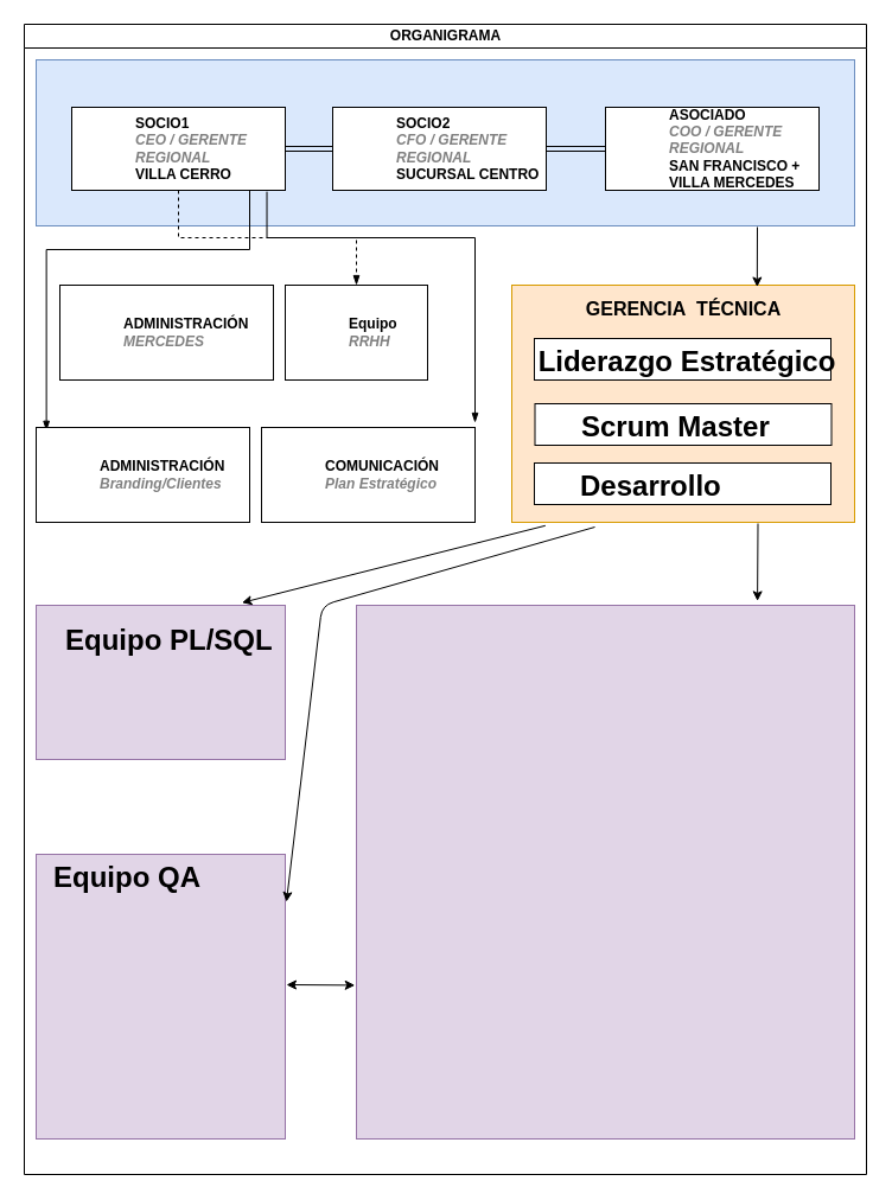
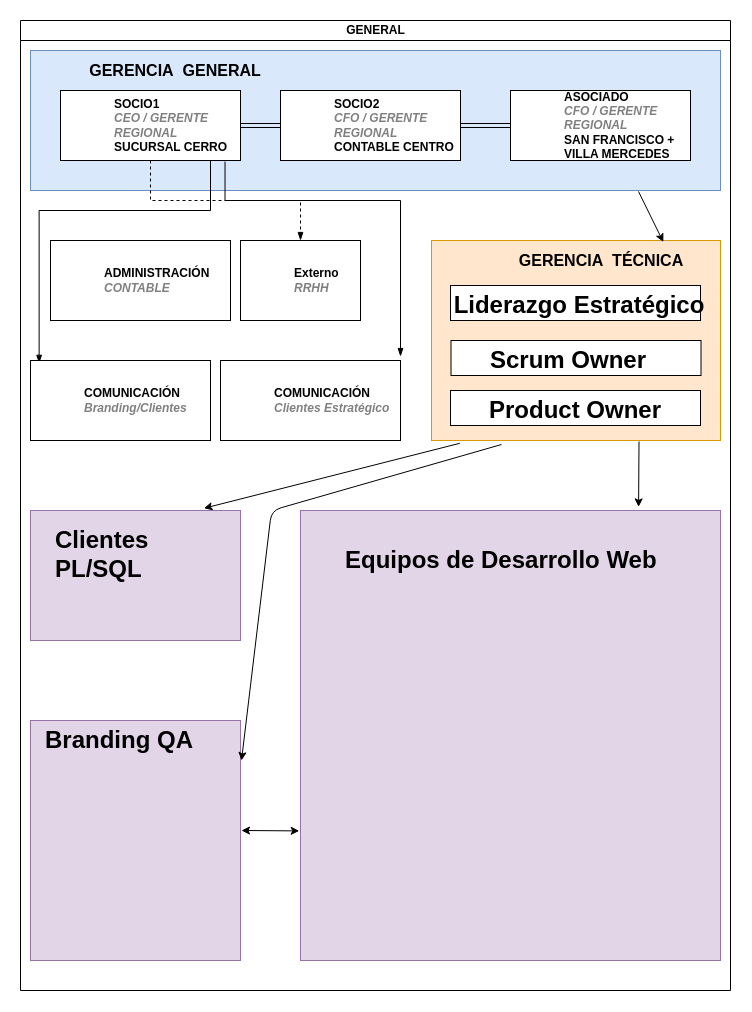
- <mxCell id="2" value="ORGANIGRAMA" style="swimlane;html=1;startSize=20;horizontal=1;containerType=tree;glass=0;" parent="1" vertex="1"><mxGeometry x="20" y="20" width="710" height="970" as="geometry" /></mxCell>
+ <mxCell id="2" value="GENERAL" style="swimlane;html=1;startSize=20;horizontal=1;containerType=tree;glass=0;" parent="1" vertex="1"><mxGeometry x="20" y="20" width="710" height="970" as="geometry" /></mxCell>
+ <mxCell id="25" value="&lt;b&gt;&lt;font style=&quot;font-size: 16px&quot;&gt;GERENCIA&amp;nbsp; GENERAL&lt;/font&gt;&lt;/b&gt;" style="text;html=1;strokeColor=none;fillColor=none;align=center;verticalAlign=middle;whiteSpace=wrap;rounded=0;" parent="2" vertex="1"><mxGeometry x="40" y="40" width="230" height="20" as="geometry" /></mxCell>
- <mxCell id="10" value="SOCIO1&lt;br&gt;&lt;i style=&quot;color: gray&quot;&gt;CEO / GERENTE REGIONAL&lt;br&gt;&lt;/i&gt;VILLA CERRO" style="label;image=https://cdn3.iconfinder.com/data/icons/user-avatars-1/512/users-9-2-128.png;whiteSpace=wrap;html=1;rounded=0;glass=0;treeMoving=1;treeFolding=1;" parent="2" vertex="1"><mxGeometry x="40" y="70" width="180" height="70" as="geometry" /></mxCell>
+ <mxCell id="10" value="SOCIO1&lt;br&gt;&lt;i style=&quot;color: gray&quot;&gt;CEO / GERENTE REGIONAL&lt;br&gt;&lt;/i&gt;SUCURSAL CERRO" style="label;image=https://cdn3.iconfinder.com/data/icons/user-avatars-1/512/users-9-2-128.png;whiteSpace=wrap;html=1;rounded=0;glass=0;treeMoving=1;treeFolding=1;" parent="2" vertex="1"><mxGeometry x="40" y="70" width="180" height="70" as="geometry" /></mxCell>
- <mxCell id="16" value="SOCIO2&lt;br&gt;&lt;i style=&quot;color: gray&quot;&gt;CFO / GERENTE REGIONAL&lt;br&gt;&lt;/i&gt;SUCURSAL CENTRO" style="label;image=https://cdn3.iconfinder.com/data/icons/user-avatars-1/512/users-9-2-128.png;whiteSpace=wrap;html=1;rounded=0;glass=0;treeMoving=1;treeFolding=1;" parent="2" vertex="1"><mxGeometry x="260" y="70" width="180" height="70" as="geometry" /></mxCell>
+ <mxCell id="16" value="SOCIO2&lt;br&gt;&lt;i style=&quot;color: gray&quot;&gt;CFO / GERENTE REGIONAL&lt;br&gt;&lt;/i&gt;CONTABLE CENTRO" style="label;image=https://cdn3.iconfinder.com/data/icons/user-avatars-1/512/users-9-2-128.png;whiteSpace=wrap;html=1;rounded=0;glass=0;treeMoving=1;treeFolding=1;" parent="2" vertex="1"><mxGeometry x="260" y="70" width="180" height="70" as="geometry" /></mxCell>
- <mxCell id="17" value="ASOCIADO&lt;br&gt;&lt;i style=&quot;color: gray&quot;&gt;COO / GERENTE REGIONAL&lt;br&gt;&lt;/i&gt;SAN FRANCISCO + VILLA MERCEDES" style="label;image=https://cdn3.iconfinder.com/data/icons/user-avatars-1/512/users-9-2-128.png;whiteSpace=wrap;html=1;rounded=0;glass=0;treeMoving=1;treeFolding=1;" parent="2" vertex="1"><mxGeometry x="490" y="70" width="180" height="70" as="geometry" /></mxCell>
+ <mxCell id="17" value="ASOCIADO&lt;br&gt;&lt;i style=&quot;color: gray&quot;&gt;CFO / GERENTE REGIONAL&lt;br&gt;&lt;/i&gt;SAN FRANCISCO + VILLA MERCEDES" style="label;image=https://cdn3.iconfinder.com/data/icons/user-avatars-1/512/users-9-2-128.png;whiteSpace=wrap;html=1;rounded=0;glass=0;treeMoving=1;treeFolding=1;" parent="2" vertex="1"><mxGeometry x="490" y="70" width="180" height="70" as="geometry" /></mxCell>
- <mxCell id="26" value="&lt;b&gt;&lt;font style=&quot;font-size: 16px&quot;&gt;GERENCIA&amp;nbsp; TÉCNICA&lt;/font&gt;&lt;/b&gt;" style="text;html=1;strokeColor=none;fillColor=none;align=center;verticalAlign=middle;whiteSpace=wrap;rounded=0;" parent="2" vertex="1"><mxGeometry x="440.5" y="230" width="230" height="20" as="geometry" /></mxCell>
+ <mxCell id="26" value="&lt;b&gt;&lt;font style=&quot;font-size: 16px&quot;&gt;GERENCIA&amp;nbsp; TÉCNICA&lt;/font&gt;&lt;/b&gt;" style="text;html=1;strokeColor=none;fillColor=none;align=center;verticalAlign=middle;whiteSpace=wrap;rounded=0;" parent="2" vertex="1"><mxGeometry x="465.5" y="230" width="230" height="20" as="geometry" /></mxCell>
- <mxCell id="11" value="ADMINISTRACIÓN&lt;br&gt;&lt;i style=&quot;color: gray&quot;&gt;MERCEDES&lt;/i&gt;" style="label;image=https://cdn3.iconfinder.com/data/icons/user-avatars-1/512/users-10-3-128.png;whiteSpace=wrap;html=1;rounded=0;glass=0;treeFolding=1;treeMoving=1;" parent="2" vertex="1"><mxGeometry x="30" y="220" width="180" height="80" as="geometry" /></mxCell>
+ <mxCell id="11" value="ADMINISTRACIÓN&lt;br&gt;&lt;i style=&quot;color: gray&quot;&gt;CONTABLE&lt;/i&gt;" style="label;image=https://cdn3.iconfinder.com/data/icons/user-avatars-1/512/users-10-3-128.png;whiteSpace=wrap;html=1;rounded=0;glass=0;treeFolding=1;treeMoving=1;" parent="2" vertex="1"><mxGeometry x="30" y="220" width="180" height="80" as="geometry" /></mxCell>
- <mxCell id="20" value="Equipo&lt;br&gt;&lt;i style=&quot;color: gray&quot;&gt;RRHH&lt;/i&gt;" style="label;image=https://cdn3.iconfinder.com/data/icons/user-avatars-1/512/users-3-128.png;whiteSpace=wrap;html=1;rounded=0;glass=0;treeFolding=1;treeMoving=1;" parent="2" vertex="1"><mxGeometry x="220" y="220" width="120" height="80" as="geometry" /></mxCell>
+ <mxCell id="20" value="Externo&lt;br&gt;&lt;i style=&quot;color: gray&quot;&gt;RRHH&lt;/i&gt;" style="label;image=https://cdn3.iconfinder.com/data/icons/user-avatars-1/512/users-3-128.png;whiteSpace=wrap;html=1;rounded=0;glass=0;treeFolding=1;treeMoving=1;" parent="2" vertex="1"><mxGeometry x="220" y="220" width="120" height="80" as="geometry" /></mxCell>
- <mxCell id="28" value="&lt;h1&gt;Scrum Master&lt;/h1&gt;" style="text;html=1;strokeColor=none;fillColor=none;spacing=5;spacingTop=-20;whiteSpace=wrap;overflow=hidden;rounded=0;" parent="2" vertex="1"><mxGeometry x="464.5" y="320" width="190" height="40" as="geometry" /></mxCell>
+ <mxCell id="28" value="&lt;h1&gt;Scrum Owner&lt;/h1&gt;" style="text;html=1;strokeColor=none;fillColor=none;spacing=5;spacingTop=-20;whiteSpace=wrap;overflow=hidden;rounded=0;" parent="2" vertex="1"><mxGeometry x="464.5" y="320" width="190" height="40" as="geometry" /></mxCell>
- <mxCell id="30" value="&lt;h1&gt;Desarrollo Owner&lt;/h1&gt;" style="text;html=1;strokeColor=none;fillColor=none;spacing=5;spacingTop=-20;whiteSpace=wrap;overflow=hidden;rounded=0;" parent="2" vertex="1"><mxGeometry x="464" y="370" width="190" height="40" as="geometry" /></mxCell>
+ <mxCell id="30" value="&lt;h1&gt;Product Owner&lt;/h1&gt;" style="text;html=1;strokeColor=none;fillColor=none;spacing=5;spacingTop=-20;whiteSpace=wrap;overflow=hidden;rounded=0;" parent="2" vertex="1"><mxGeometry x="464" y="370" width="190" height="40" as="geometry" /></mxCell>
- <mxCell id="14" value="ADMINISTRACIÓN&lt;br&gt;&lt;font color=&quot;#808080&quot;&gt;&lt;i&gt;Branding/Clientes&lt;/i&gt;&lt;/font&gt;" style="label;image=https://cdn3.iconfinder.com/data/icons/user-avatars-1/512/users-2-128.png;whiteSpace=wrap;html=1;rounded=0;glass=0;" parent="2" vertex="1"><mxGeometry x="10" y="340" width="180" height="80" as="geometry" /></mxCell>
+ <mxCell id="14" value="COMUNICACIÓN&lt;br&gt;&lt;font color=&quot;#808080&quot;&gt;&lt;i&gt;Branding/Clientes&lt;/i&gt;&lt;/font&gt;" style="label;image=https://cdn3.iconfinder.com/data/icons/user-avatars-1/512/users-2-128.png;whiteSpace=wrap;html=1;rounded=0;glass=0;" parent="2" vertex="1"><mxGeometry x="10" y="340" width="180" height="80" as="geometry" /></mxCell>
- <mxCell id="18" value="COMUNICACIÓN&lt;br&gt;&lt;i style=&quot;color: gray&quot;&gt;Plan Estratégico&lt;/i&gt;" style="label;image=https://cdn3.iconfinder.com/data/icons/user-avatars-1/512/users-3-128.png;whiteSpace=wrap;html=1;rounded=0;glass=0;treeFolding=1;treeMoving=1;" parent="2" vertex="1"><mxGeometry x="200" y="340" width="180" height="80" as="geometry" /></mxCell>
+ <mxCell id="18" value="COMUNICACIÓN&lt;br&gt;&lt;i style=&quot;color: gray&quot;&gt;Clientes Estratégico&lt;/i&gt;" style="label;image=https://cdn3.iconfinder.com/data/icons/user-avatars-1/512/users-3-128.png;whiteSpace=wrap;html=1;rounded=0;glass=0;treeFolding=1;treeMoving=1;" parent="2" vertex="1"><mxGeometry x="200" y="340" width="180" height="80" as="geometry" /></mxCell>
- <mxCell id="21" value="&lt;h1&gt;Equipo PL/SQL&lt;/h1&gt;&lt;p&gt;&lt;br&gt;&lt;/p&gt;" style="text;html=1;strokeColor=none;fillColor=none;spacing=5;spacingTop=-20;whiteSpace=wrap;overflow=hidden;rounded=0;" parent="2" vertex="1"><mxGeometry x="30" y="500" width="190" height="120" as="geometry" /></mxCell>
+ <mxCell id="21" value="&lt;h1&gt;Clientes PL/SQL&lt;/h1&gt;&lt;p&gt;&lt;br&gt;&lt;/p&gt;" style="text;html=1;strokeColor=none;fillColor=none;spacing=5;spacingTop=-20;whiteSpace=wrap;overflow=hidden;rounded=0;" parent="2" vertex="1"><mxGeometry x="30" y="500" width="190" height="120" as="geometry" /></mxCell>
+ <mxCell id="24" value="&lt;h1&gt;&lt;span&gt;Equipos de Desarrollo Web&lt;/span&gt;&lt;/h1&gt;&lt;h1&gt;&lt;br&gt;&lt;/h1&gt;" style="text;html=1;strokeColor=none;fillColor=none;spacing=5;spacingTop=-20;whiteSpace=wrap;overflow=hidden;rounded=0;" parent="2" vertex="1"><mxGeometry x="320" y="520" width="350" height="120" as="geometry" /></mxCell>
- <mxCell id="22" value="&lt;h1&gt;Equipo QA&lt;/h1&gt;&lt;p&gt;&lt;br&gt;&lt;/p&gt;" style="text;html=1;strokeColor=none;fillColor=none;spacing=5;spacingTop=-20;whiteSpace=wrap;overflow=hidden;rounded=0;" parent="2" vertex="1"><mxGeometry x="20" y="700" width="190" height="120" as="geometry" /></mxCell>
+ <mxCell id="22" value="&lt;h1&gt;Branding QA&lt;/h1&gt;&lt;p&gt;&lt;br&gt;&lt;/p&gt;" style="text;html=1;strokeColor=none;fillColor=none;spacing=5;spacingTop=-20;whiteSpace=wrap;overflow=hidden;rounded=0;" parent="2" vertex="1"><mxGeometry x="20" y="700" width="190" height="120" as="geometry" /></mxCell>
